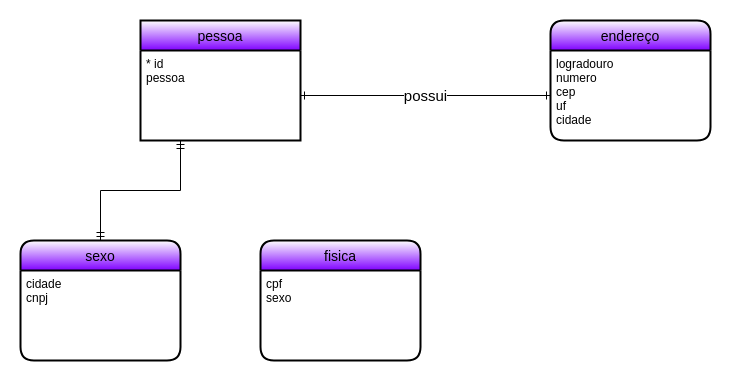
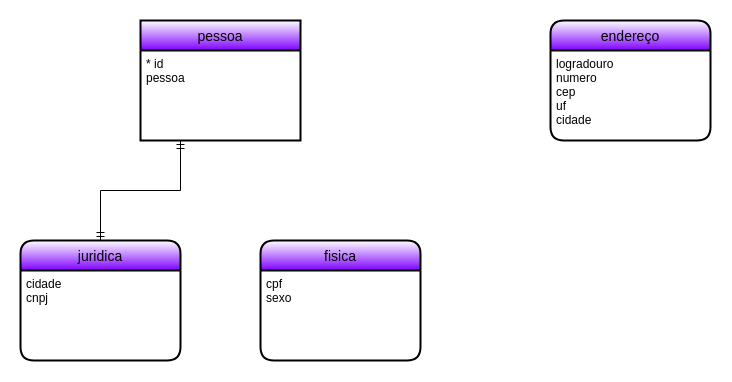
- <mxCell id="11" value="possui" style="edgeStyle=orthogonalEdgeStyle;rounded=0;orthogonalLoop=1;jettySize=auto;html=1;exitX=1;exitY=0.5;exitDx=0;exitDy=0;entryX=0;entryY=0.5;entryDx=0;entryDy=0;startArrow=ERone;startFill=0;endArrow=ERone;endFill=0;fontSize=15;" edge="1" parent="1" source="7" target="9"><mxGeometry relative="1" as="geometry" /></mxCell>
- <mxCell id="4" value="sexo" style="swimlane;childLayout=stackLayout;horizontal=1;startSize=30;horizontalStack=0;rounded=1;fontSize=14;fontStyle=0;strokeWidth=2;resizeParent=0;resizeLast=1;shadow=0;dashed=0;align=center;gradientColor=#7F00FF;" vertex="1" parent="1"><mxGeometry y="240" width="160" height="120" as="geometry" x="20" /></mxCell>
+ <mxCell id="4" value="juridica" style="swimlane;childLayout=stackLayout;horizontal=1;startSize=30;horizontalStack=0;rounded=1;fontSize=14;fontStyle=0;strokeWidth=2;resizeParent=0;resizeLast=1;shadow=0;dashed=0;align=center;gradientColor=#7F00FF;" vertex="1" parent="1"><mxGeometry y="240" width="160" height="120" as="geometry" x="20" /></mxCell>
